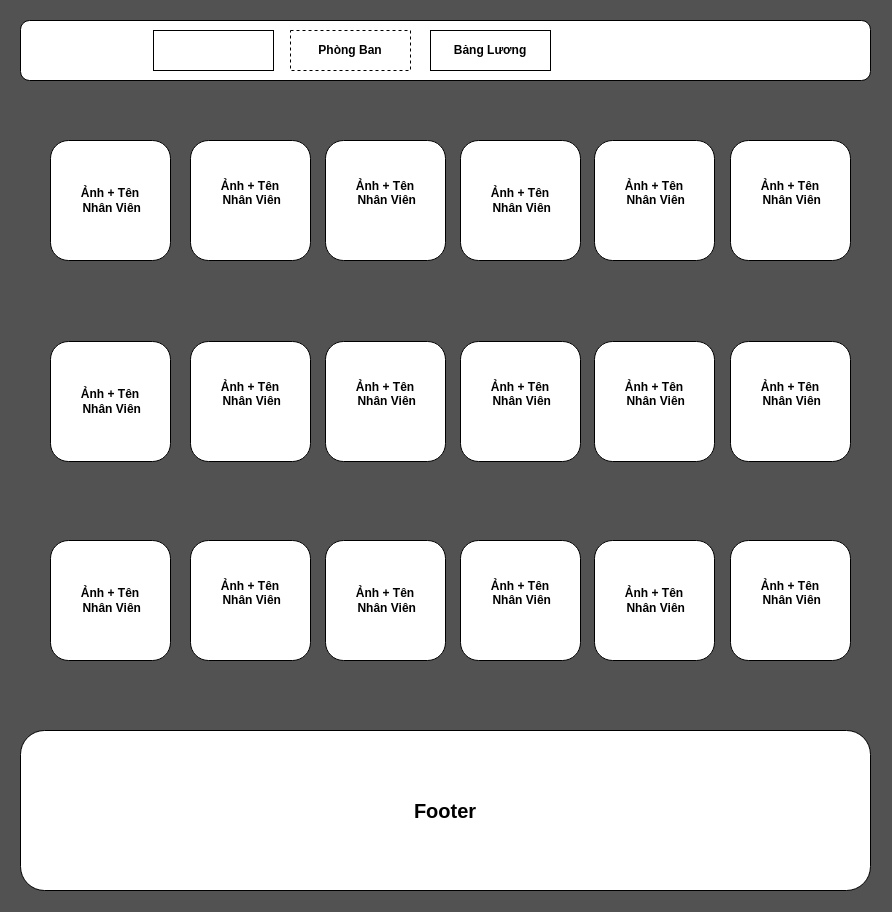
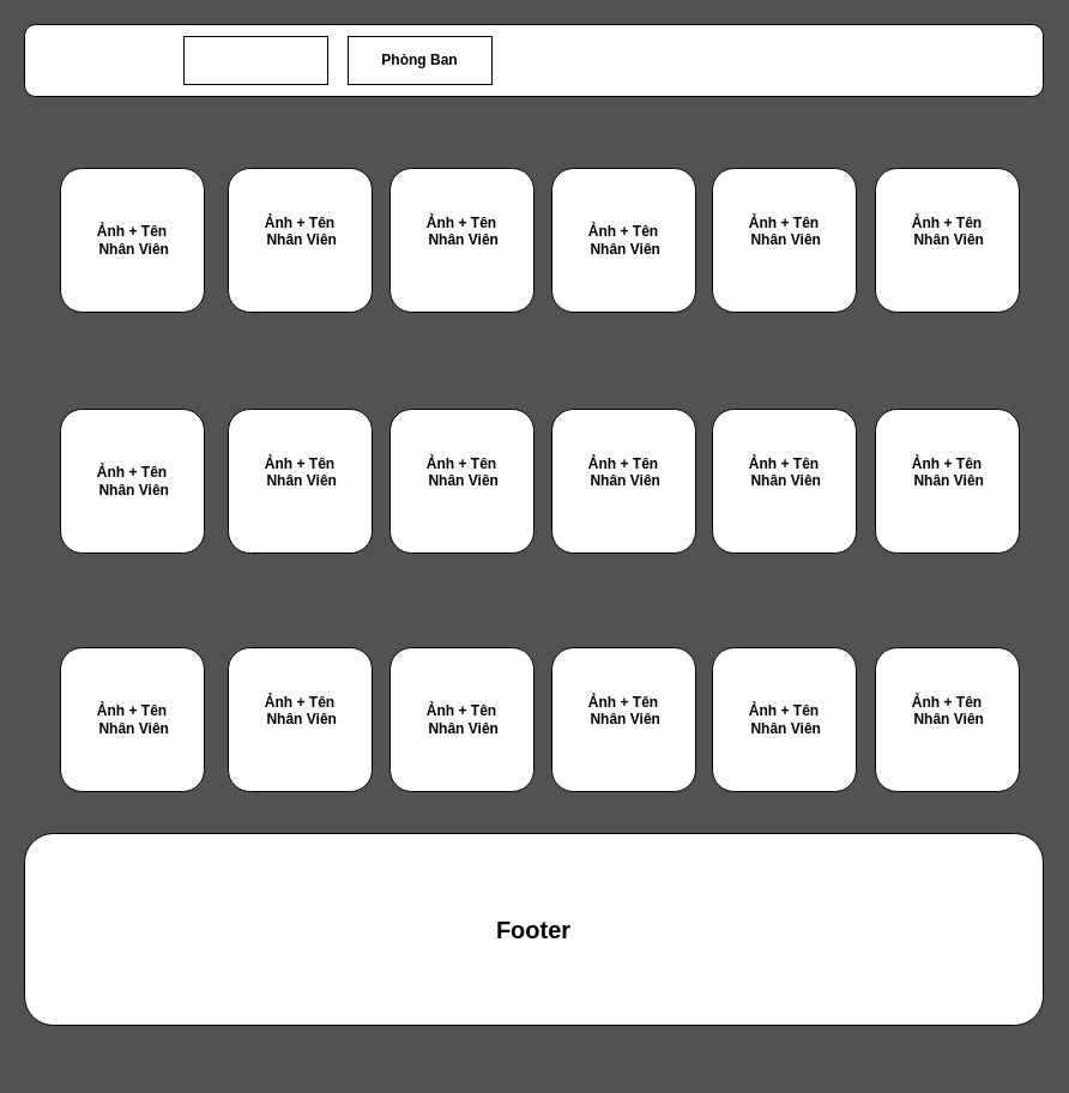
- <mxCell id="5" value="Phòng Ban" style="rounded=0;whiteSpace=wrap;html=1;fontStyle=1;labelBackgroundColor=none;dashed=1;" parent="3" vertex="1"><mxGeometry x="230" width="120" height="40" as="geometry" /></mxCell>
+ <mxCell id="5" value="Phòng Ban" style="rounded=0;whiteSpace=wrap;html=1;fontStyle=1;labelBackgroundColor=none;" parent="3" vertex="1"><mxGeometry x="230" width="120" height="40" as="geometry" /></mxCell>
- <mxCell id="6" value="Bảng Lương" style="rounded=0;whiteSpace=wrap;html=1;fontStyle=1;labelBackgroundColor=none;" parent="3" vertex="1"><mxGeometry x="370" width="120" height="40" as="geometry" /></mxCell>
- <mxCell id="28" value="&lt;b&gt;&lt;font style=&quot;font-size: 20px;&quot;&gt;Footer&lt;/font&gt;&lt;/b&gt;" style="rounded=1;whiteSpace=wrap;html=1;labelBackgroundColor=none;" parent="1" vertex="1"><mxGeometry y="730" width="850" height="160" as="geometry" x="20" /></mxCell>
+ <mxCell id="28" value="&lt;b&gt;&lt;font style=&quot;font-size: 20px;&quot;&gt;Footer&lt;/font&gt;&lt;/b&gt;" style="rounded=1;whiteSpace=wrap;html=1;labelBackgroundColor=none;" parent="1" vertex="1"><mxGeometry x="20" y="695" width="850" height="160" as="geometry" /></mxCell>
